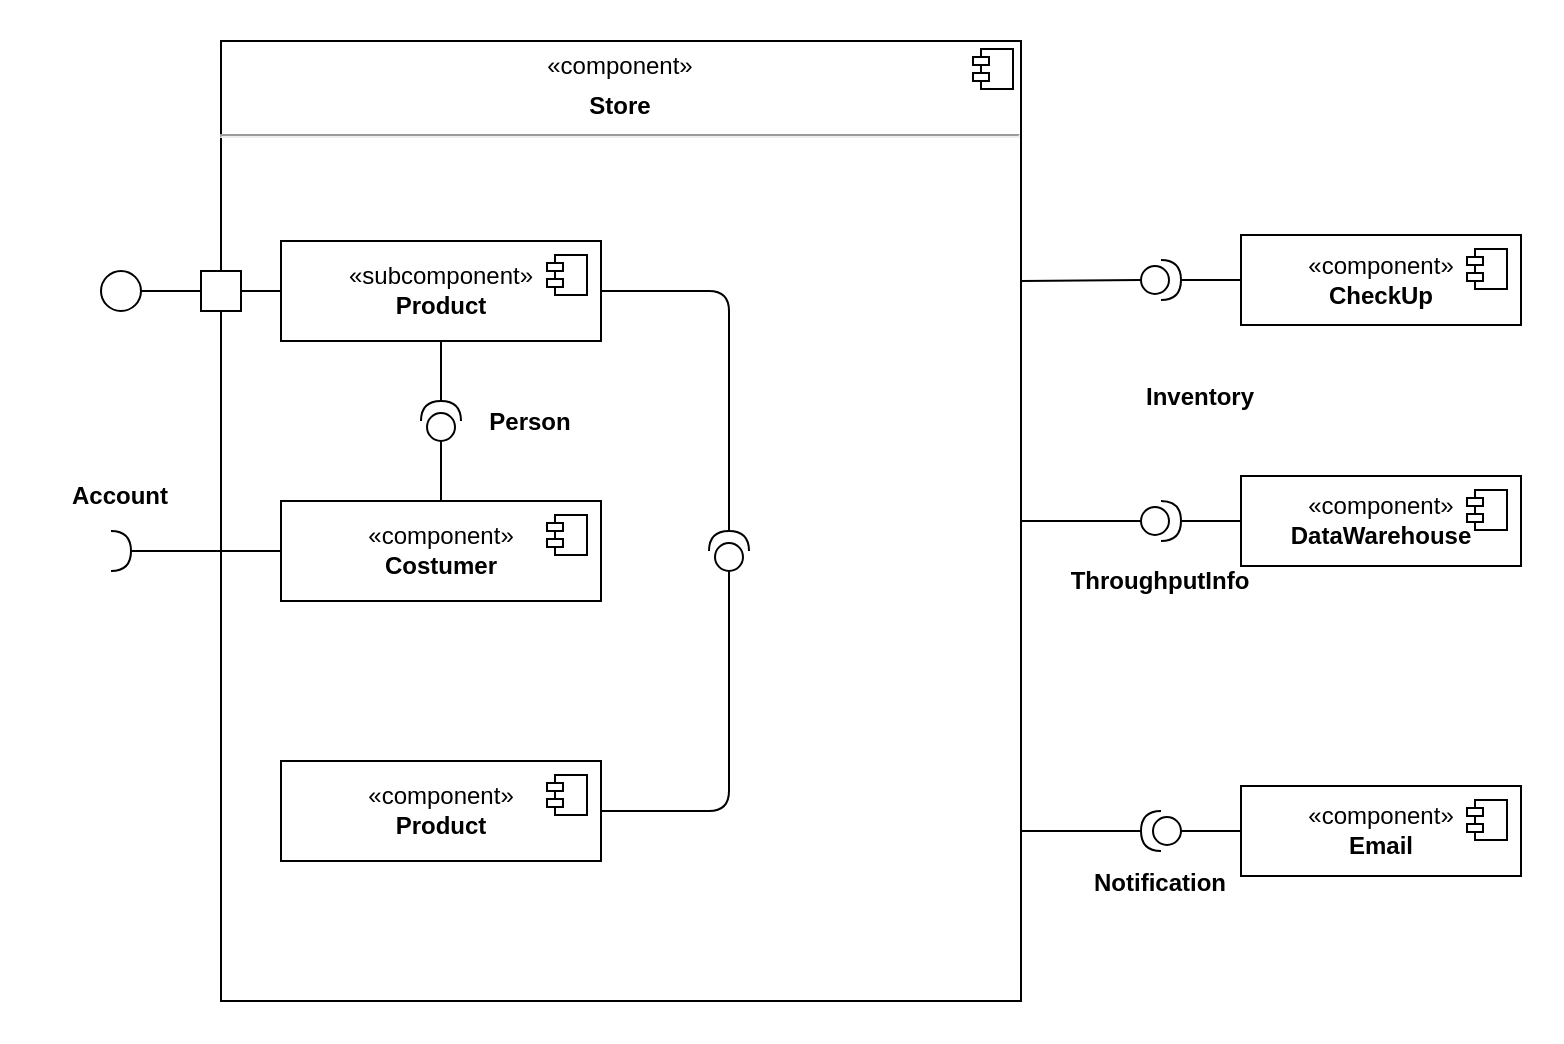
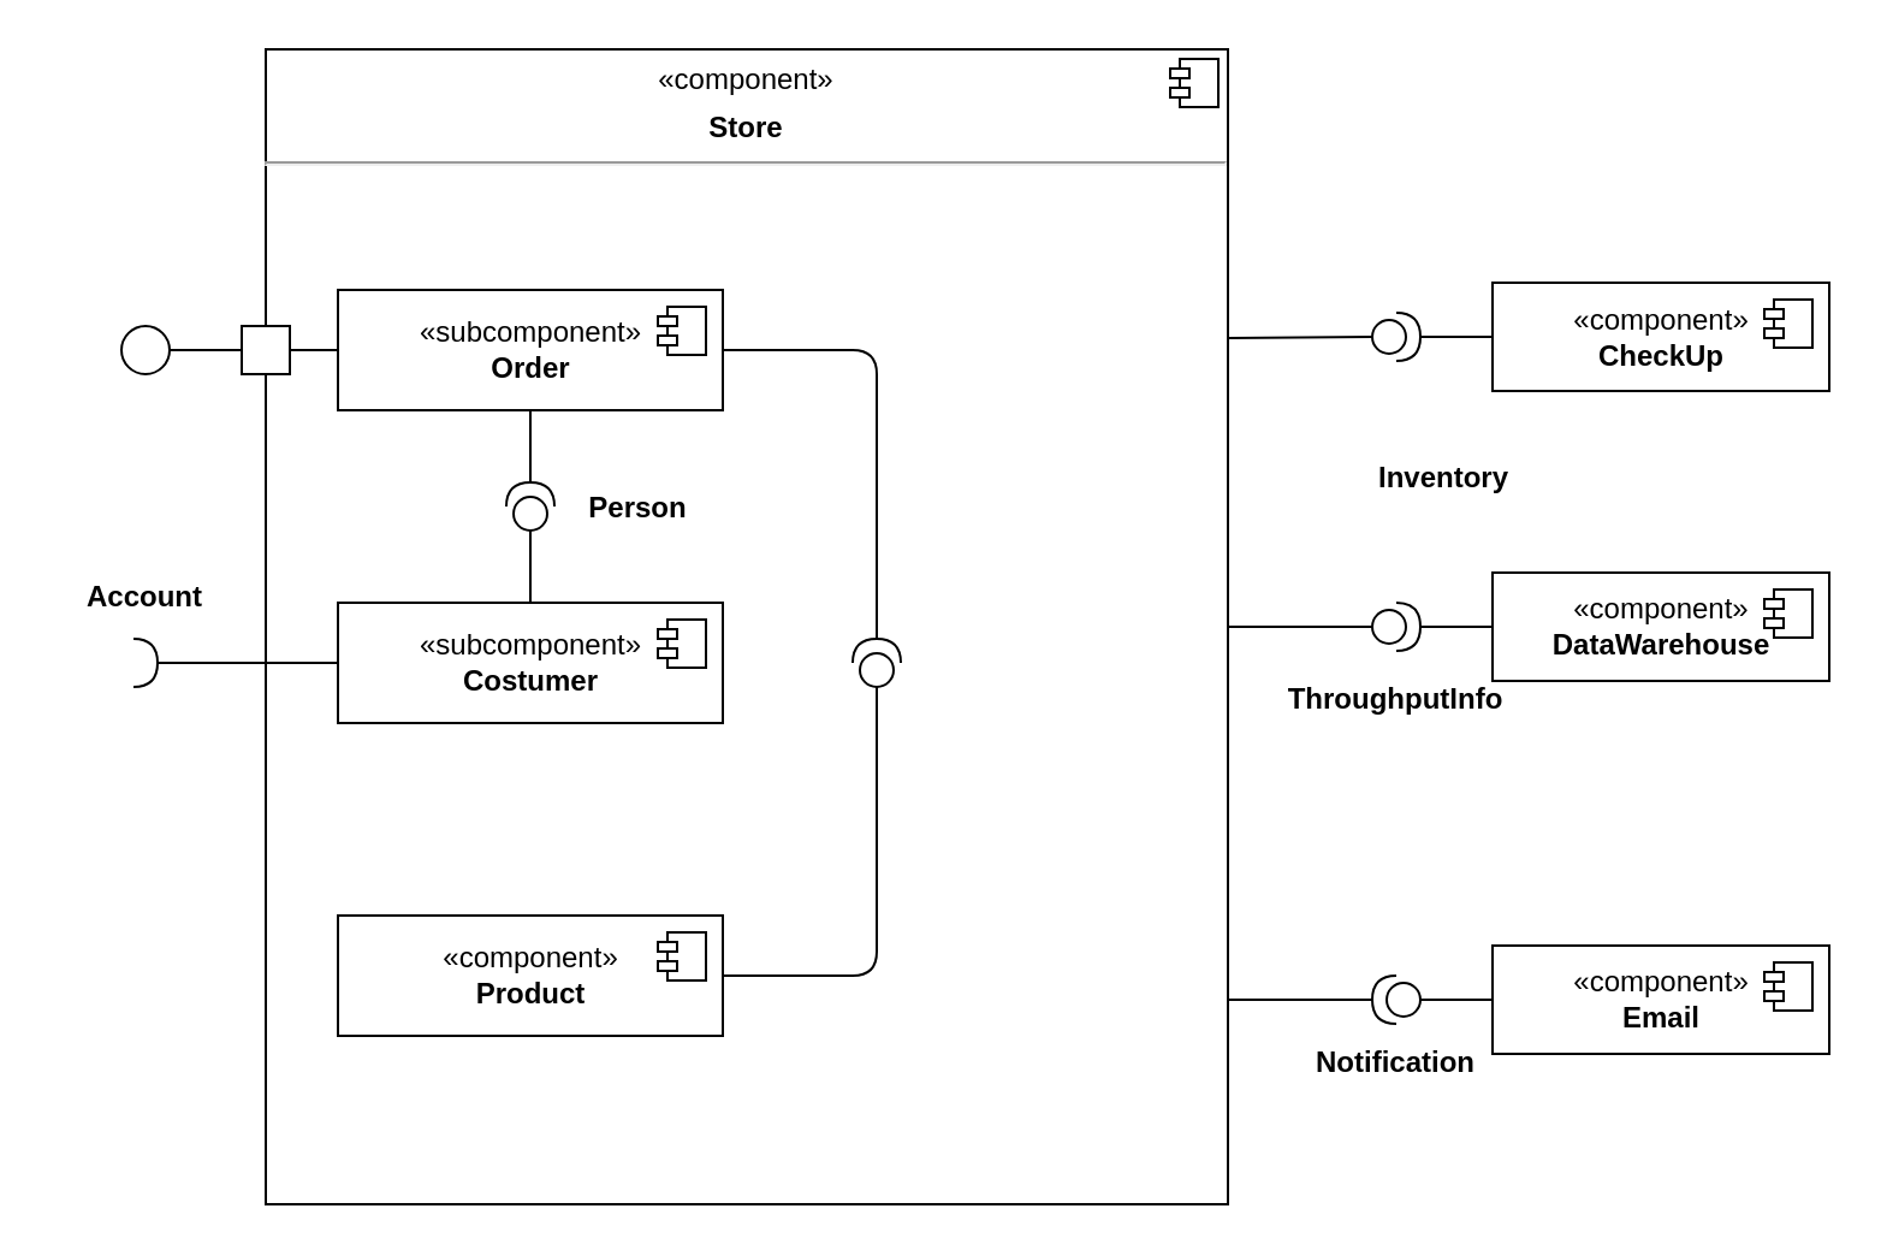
- <mxCell id="4" value="«subcomponent»&lt;br&gt;&lt;b&gt;Product&lt;/b&gt;" style="html=1;dropTarget=0;" vertex="1" parent="1"><mxGeometry x="140" y="120" width="160" height="50" as="geometry" /></mxCell>
+ <mxCell id="4" value="«subcomponent»&lt;br&gt;&lt;b&gt;Order&lt;/b&gt;" style="html=1;dropTarget=0;" vertex="1" parent="1"><mxGeometry x="140" y="120" width="160" height="50" as="geometry" /></mxCell>
- <mxCell id="6" value="«component»&lt;br&gt;&lt;b&gt;Costumer&lt;/b&gt;" style="html=1;dropTarget=0;" vertex="1" parent="1"><mxGeometry x="140" y="250" width="160" height="50" as="geometry" /></mxCell>
+ <mxCell id="6" value="«subcomponent»&lt;br&gt;&lt;b&gt;Costumer&lt;/b&gt;" style="html=1;dropTarget=0;" vertex="1" parent="1"><mxGeometry x="140" y="250" width="160" height="50" as="geometry" /></mxCell>
